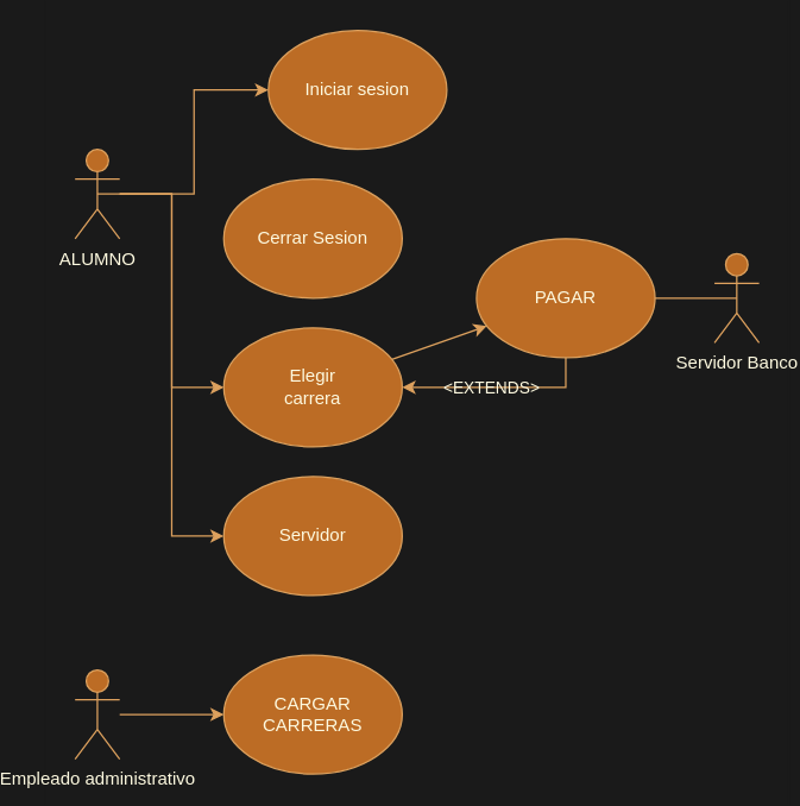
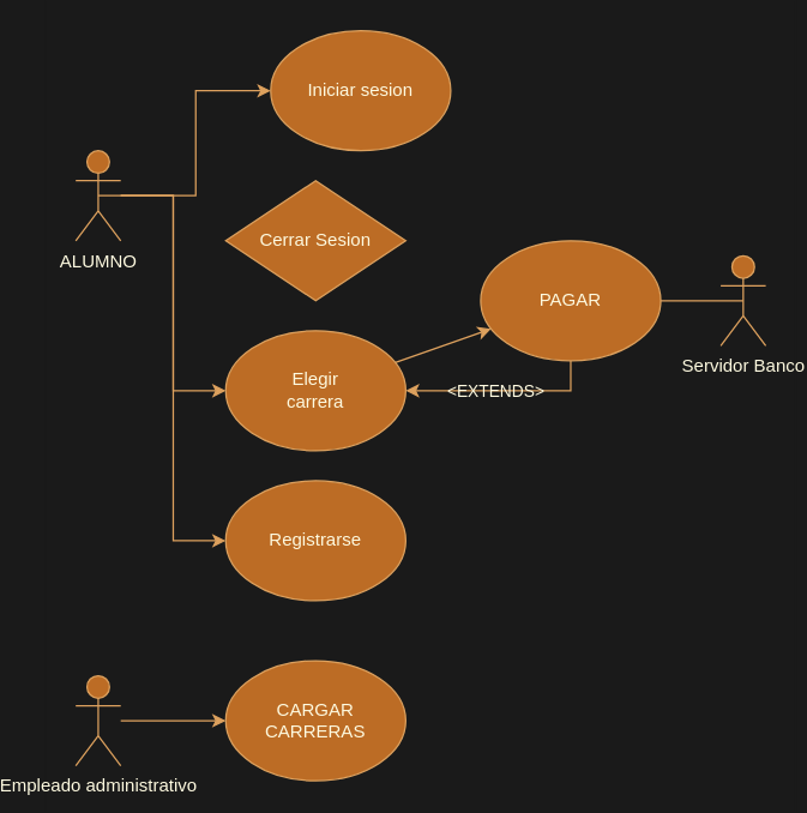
- <mxCell id="10" value="Cerrar Sesion" style="ellipse;whiteSpace=wrap;html=1;labelBackgroundColor=none;fillColor=#BC6C25;strokeColor=#DDA15E;fontColor=#FEFAE0;" vertex="1" parent="1"><mxGeometry x="120" y="120" width="120" height="80" as="geometry" /></mxCell>
+ <mxCell id="10" value="Cerrar Sesion" style="rhombus;whiteSpace=wrap;html=1;labelBackgroundColor=none;fillColor=#BC6C25;strokeColor=#DDA15E;fontColor=#FEFAE0;" vertex="1" parent="1"><mxGeometry x="120" y="120" width="120" height="80" as="geometry" /></mxCell>
- <mxCell id="18" value="Servidor" style="text;html=1;strokeColor=none;fillColor=none;align=center;verticalAlign=middle;whiteSpace=wrap;rounded=0;labelBackgroundColor=none;fontColor=#FEFAE0;" vertex="1" parent="1"><mxGeometry x="150" y="345" width="60" height="30" as="geometry" /></mxCell>
+ <mxCell id="18" value="Registrarse" style="text;html=1;strokeColor=none;fillColor=none;align=center;verticalAlign=middle;whiteSpace=wrap;rounded=0;labelBackgroundColor=none;fontColor=#FEFAE0;" vertex="1" parent="1"><mxGeometry x="150" y="345" width="60" height="30" as="geometry" /></mxCell>
